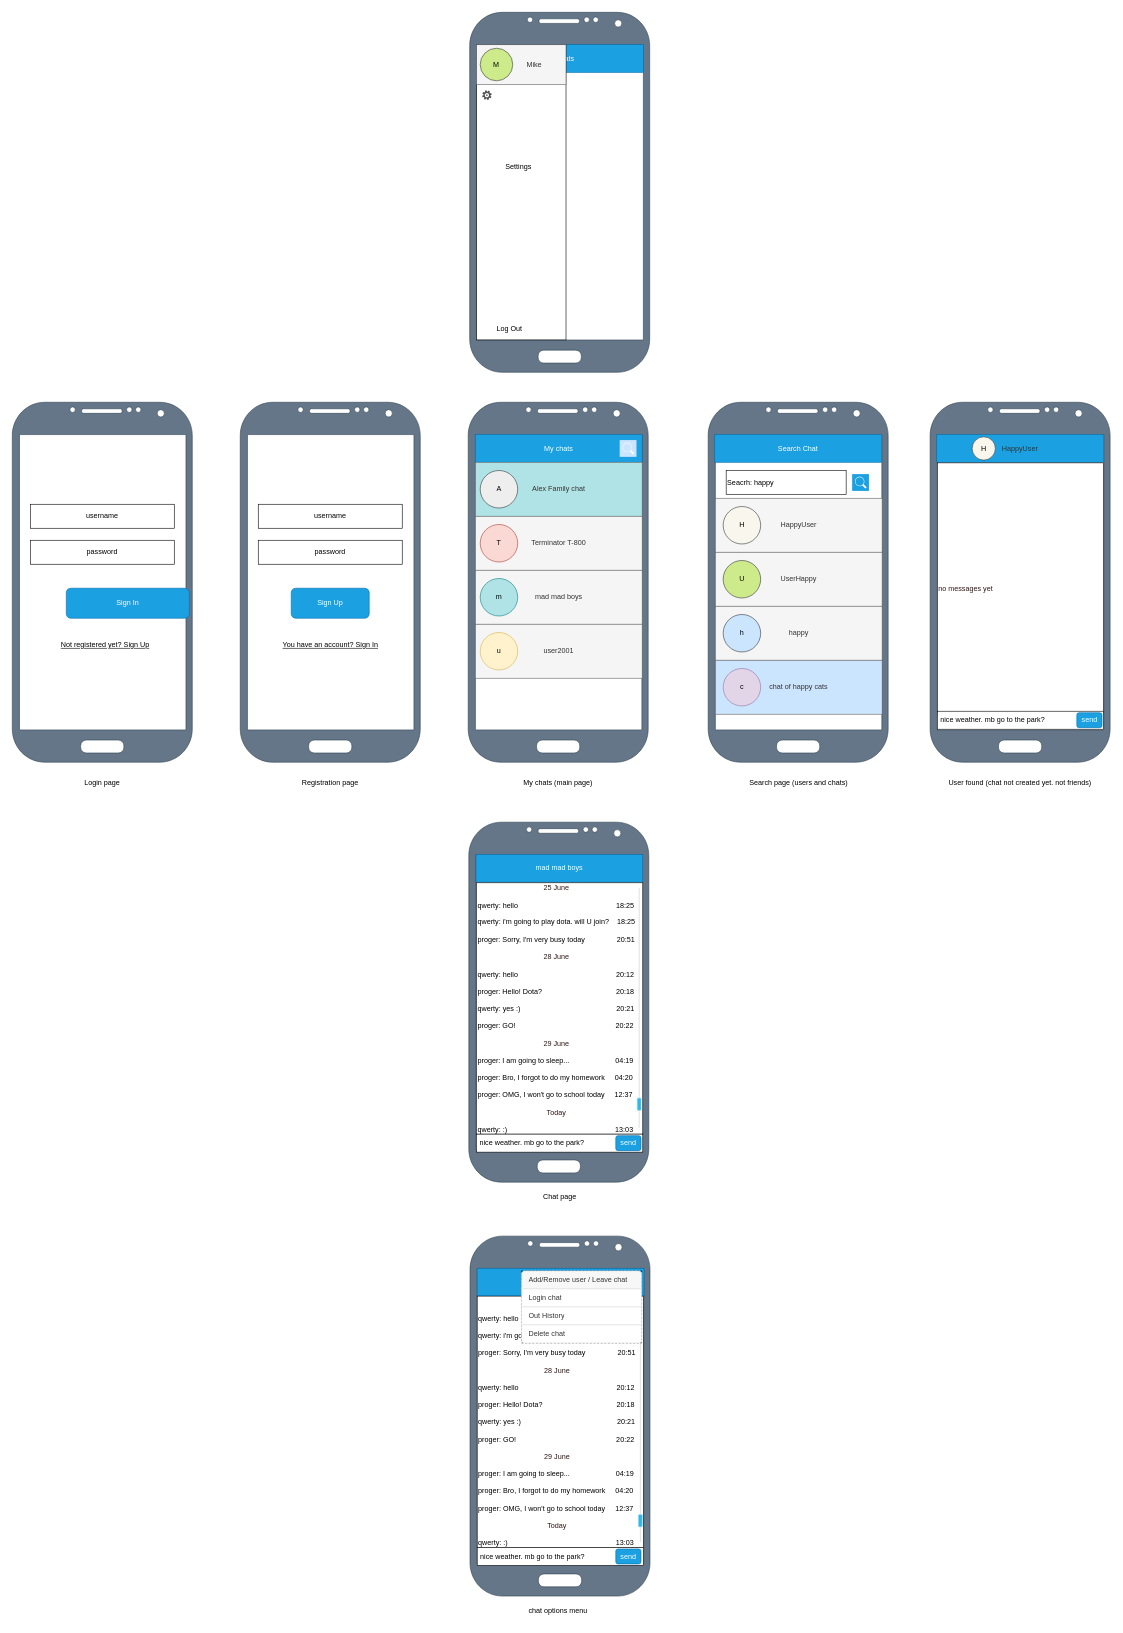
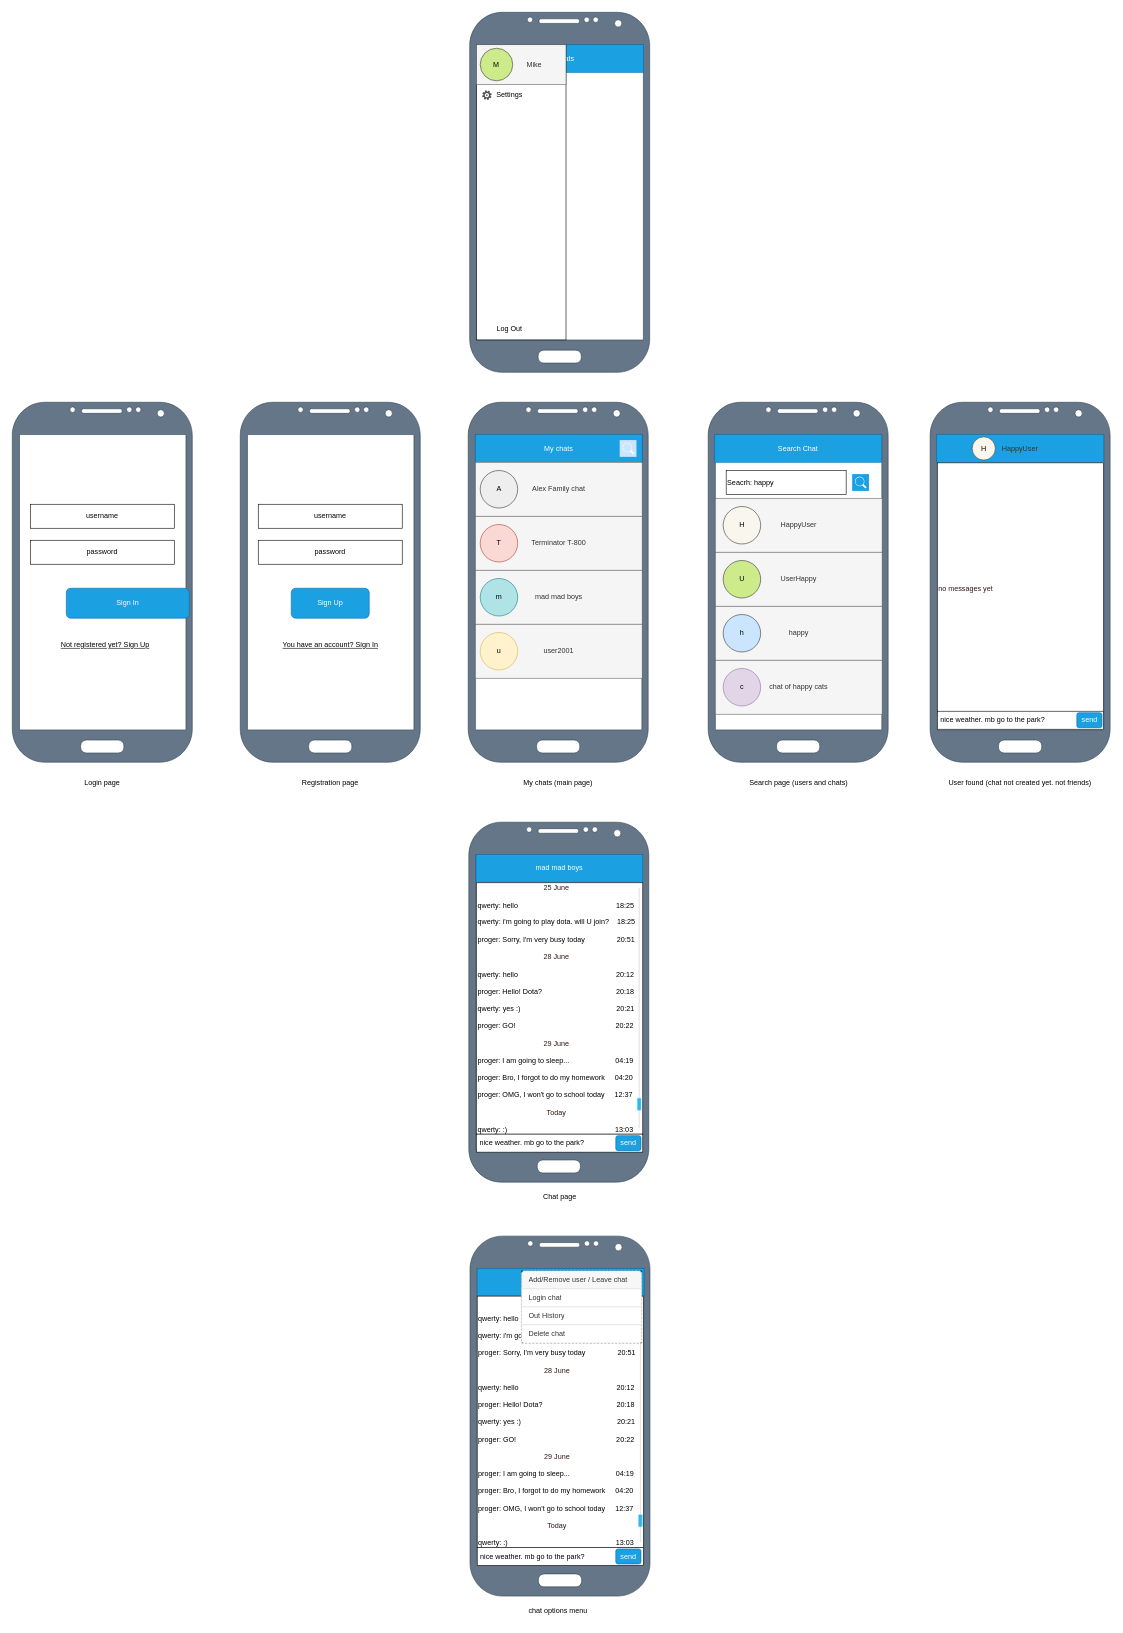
- <mxCell id="51" value="Settings" style="text;html=1;align=center;verticalAlign=middle;whiteSpace=wrap;rounded=0;" vertex="1" parent="1"><mxGeometry x="834.13" y="263" width="60" height="30" as="geometry" /></mxCell>
+ <mxCell id="51" value="Settings" style="text;html=1;align=center;verticalAlign=middle;whiteSpace=wrap;rounded=0;" vertex="1" parent="1"><mxGeometry x="819.13" y="143" width="60" height="30" as="geometry" /></mxCell>
- <mxCell id="14" value="Alex Family chat" style="rounded=0;whiteSpace=wrap;html=1;fillColor=#b0e3e6;fontColor=#333333;strokeColor=#666666;" vertex="1" parent="1"><mxGeometry x="792" y="770" width="278" height="90" as="geometry" /></mxCell>
+ <mxCell id="14" value="Alex Family chat" style="rounded=0;whiteSpace=wrap;html=1;fillColor=#f5f5f5;fontColor=#333333;strokeColor=#666666;" vertex="1" parent="1"><mxGeometry x="792" y="770" width="278" height="90" as="geometry" /></mxCell>
- <mxCell id="30" value="chat of happy cats" style="rounded=0;whiteSpace=wrap;html=1;fillColor=#cce5ff;fontColor=#333333;strokeColor=#666666;" vertex="1" parent="1"><mxGeometry x="1192" y="1100" width="278" height="90" as="geometry" /></mxCell>
+ <mxCell id="30" value="chat of happy cats" style="rounded=0;whiteSpace=wrap;html=1;fillColor=#f5f5f5;fontColor=#333333;strokeColor=#666666;" vertex="1" parent="1"><mxGeometry x="1192" y="1100" width="278" height="90" as="geometry" /></mxCell>
